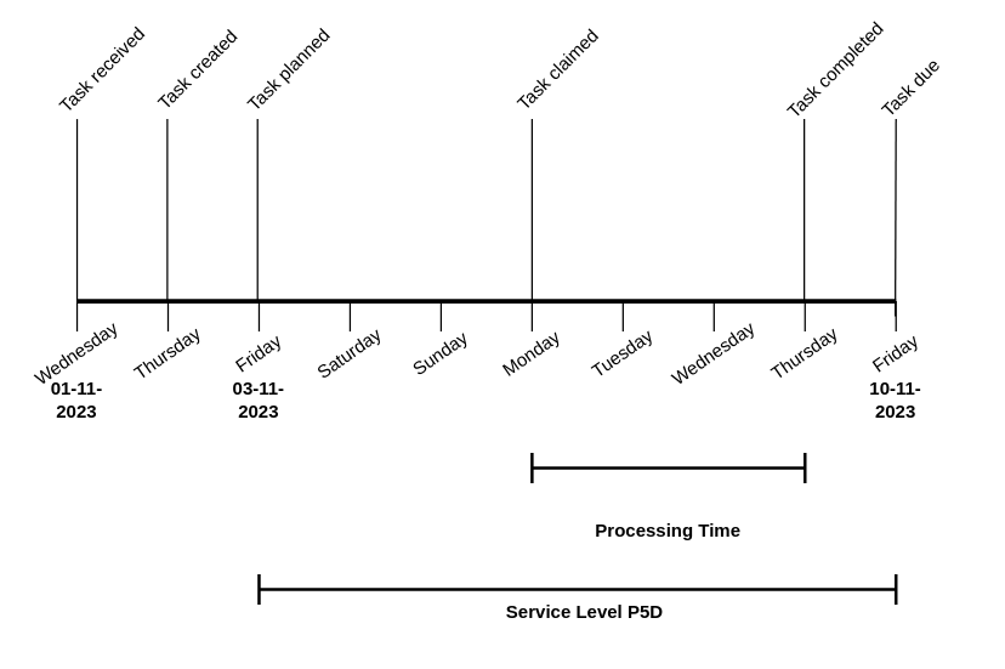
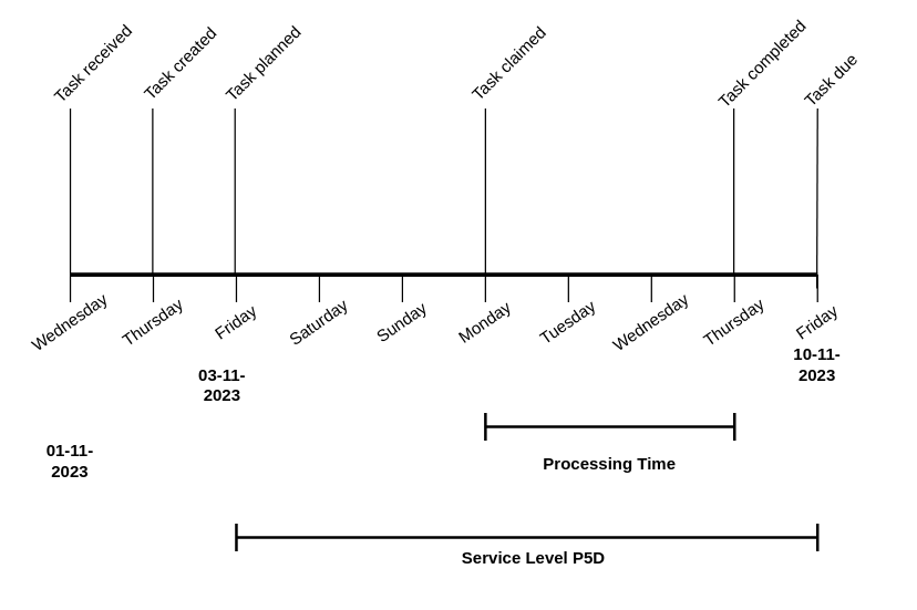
- <mxCell id="24" value="&lt;b&gt;01-11-2023&lt;/b&gt;" style="text;html=1;strokeColor=none;fillColor=none;align=center;verticalAlign=middle;whiteSpace=wrap;rounded=0;" vertex="1" parent="1"><mxGeometry x="20" y="238" width="60" height="30" as="geometry" /></mxCell>
+ <mxCell id="24" value="&lt;b&gt;01-11-2023&lt;/b&gt;" style="text;html=1;strokeColor=none;fillColor=none;align=center;verticalAlign=middle;whiteSpace=wrap;rounded=0;" vertex="1" parent="1"><mxGeometry x="20" y="308" width="60" height="30" as="geometry" /></mxCell>
- <mxCell id="11" value="&lt;b&gt;03-11-2023&lt;/b&gt;" style="text;html=1;strokeColor=none;fillColor=none;align=center;verticalAlign=middle;whiteSpace=wrap;rounded=0;" vertex="1" parent="1"><mxGeometry x="140" y="238" width="60" height="30" as="geometry" /></mxCell>
+ <mxCell id="11" value="&lt;b&gt;03-11-2023&lt;/b&gt;" style="text;html=1;strokeColor=none;fillColor=none;align=center;verticalAlign=middle;whiteSpace=wrap;rounded=0;" vertex="1" parent="1"><mxGeometry x="130" y="253" width="60" height="30" as="geometry" /></mxCell>
- <mxCell id="41" value="&lt;b&gt;&lt;font style=&quot;font-size: 12px;&quot;&gt;Processing Time&lt;/font&gt;&lt;/b&gt;" style="text;html=1;strokeColor=none;fillColor=none;align=center;verticalAlign=middle;whiteSpace=wrap;rounded=0;fontSize=16;" vertex="1" parent="1"><mxGeometry x="375" y="323" width="130" height="30" as="geometry" /></mxCell>
+ <mxCell id="41" value="&lt;b&gt;&lt;font style=&quot;font-size: 12px;&quot;&gt;Processing Time&lt;/font&gt;&lt;/b&gt;" style="text;html=1;strokeColor=none;fillColor=none;align=center;verticalAlign=middle;whiteSpace=wrap;rounded=0;fontSize=16;" vertex="1" parent="1"><mxGeometry x="375" y="308" width="130" height="30" as="geometry" /></mxCell>
